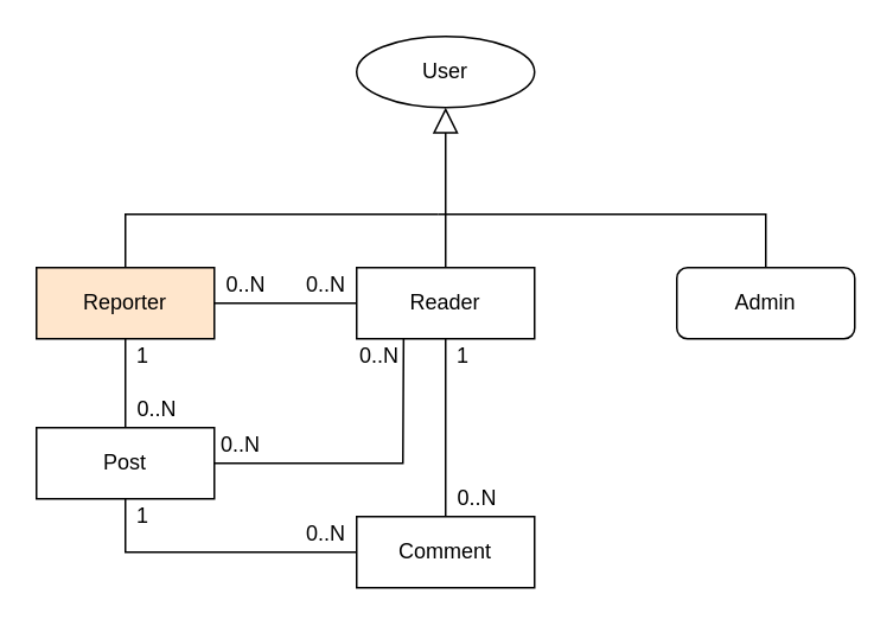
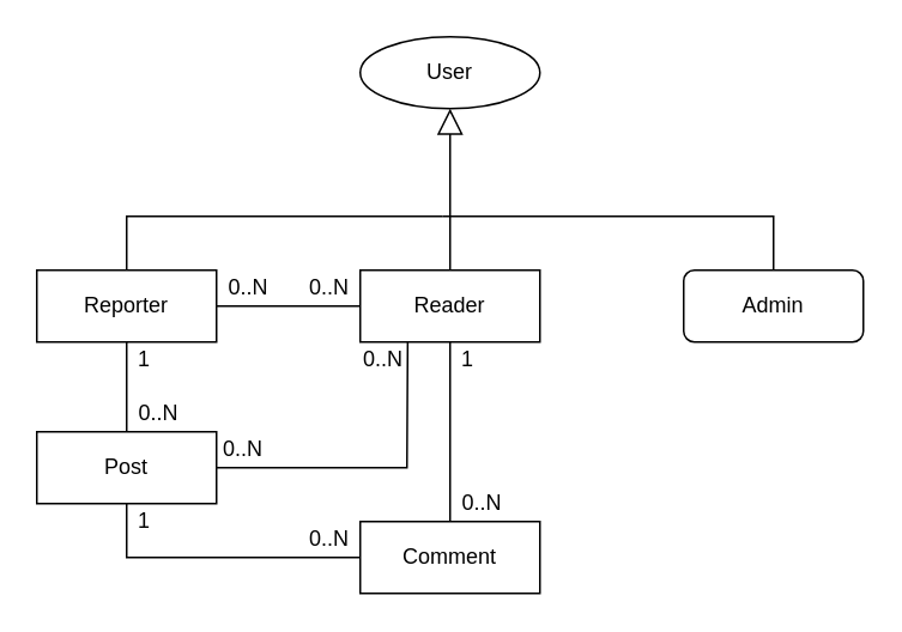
- <mxCell id="5" value="Reporter" style="rounded=0;whiteSpace=wrap;html=1;fillColor=#ffe6cc;" parent="1" vertex="1"><mxGeometry x="20" y="150" width="100" height="40" as="geometry" /></mxCell>
+ <mxCell id="5" value="Reporter" style="rounded=0;whiteSpace=wrap;html=1;" parent="1" vertex="1"><mxGeometry x="20" y="150" width="100" height="40" as="geometry" /></mxCell>
